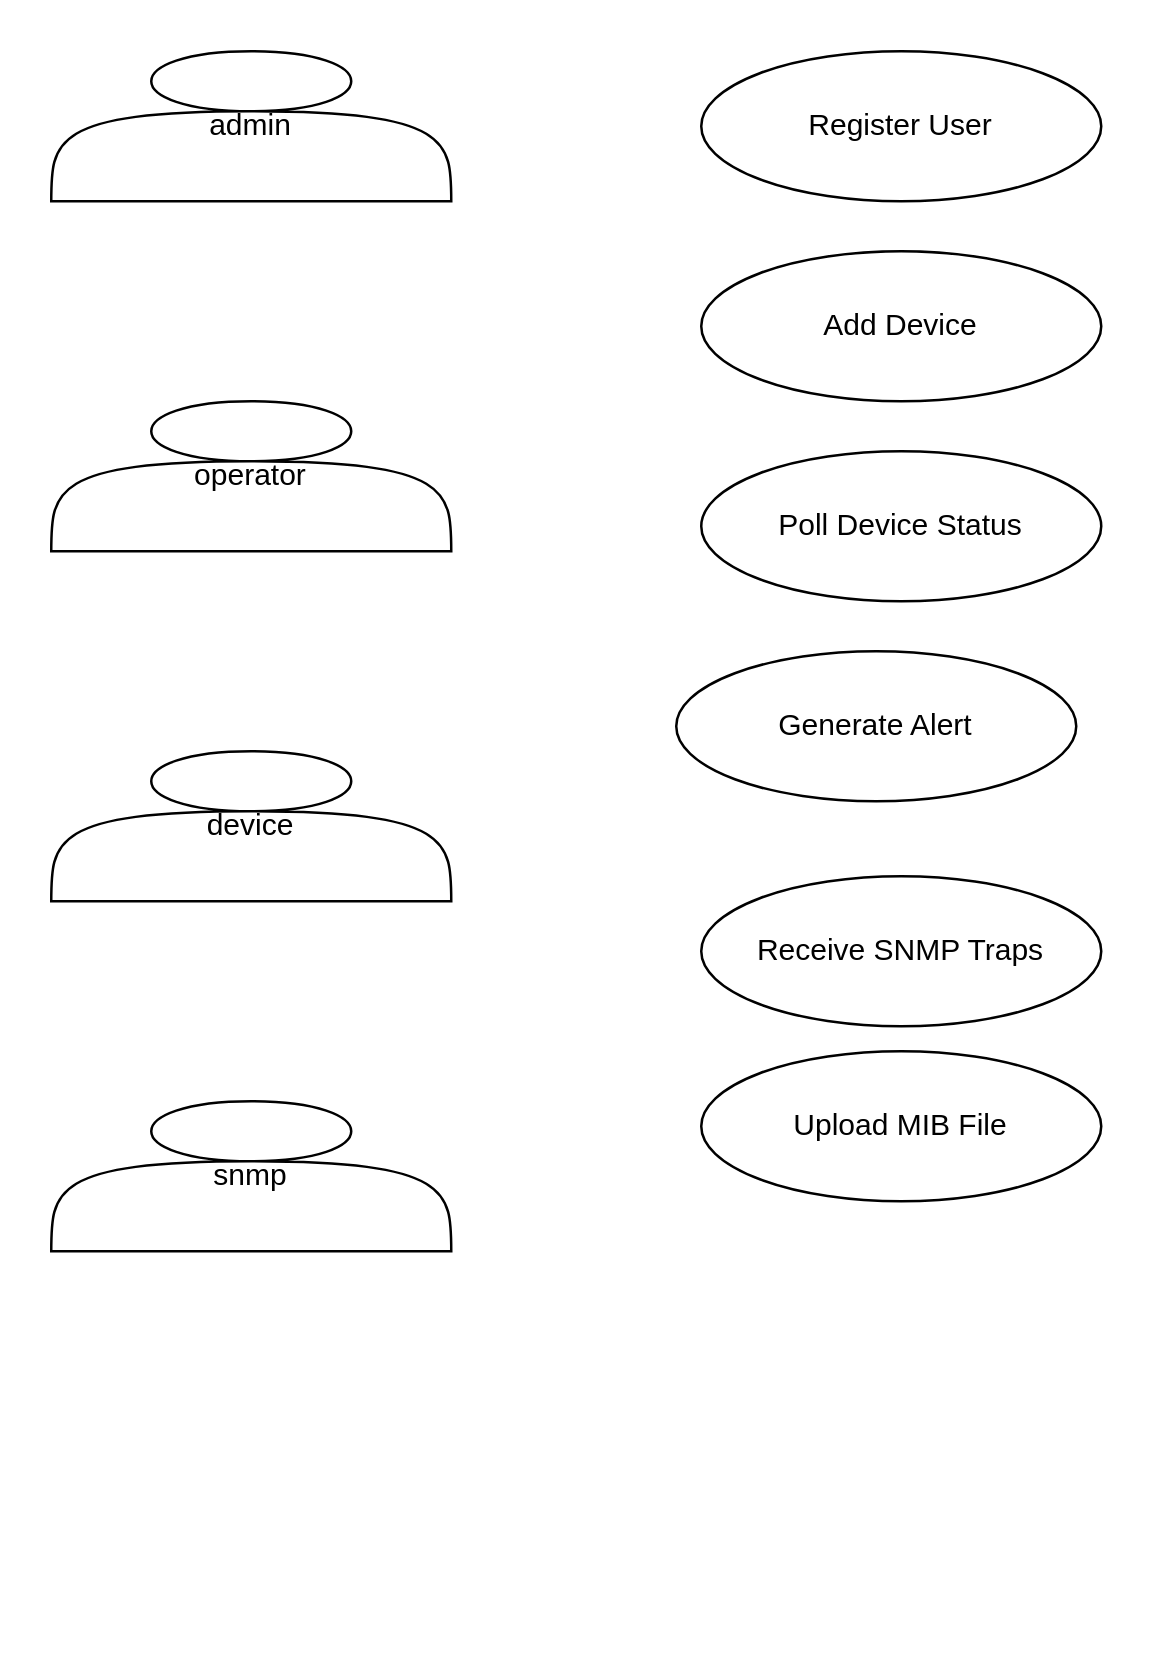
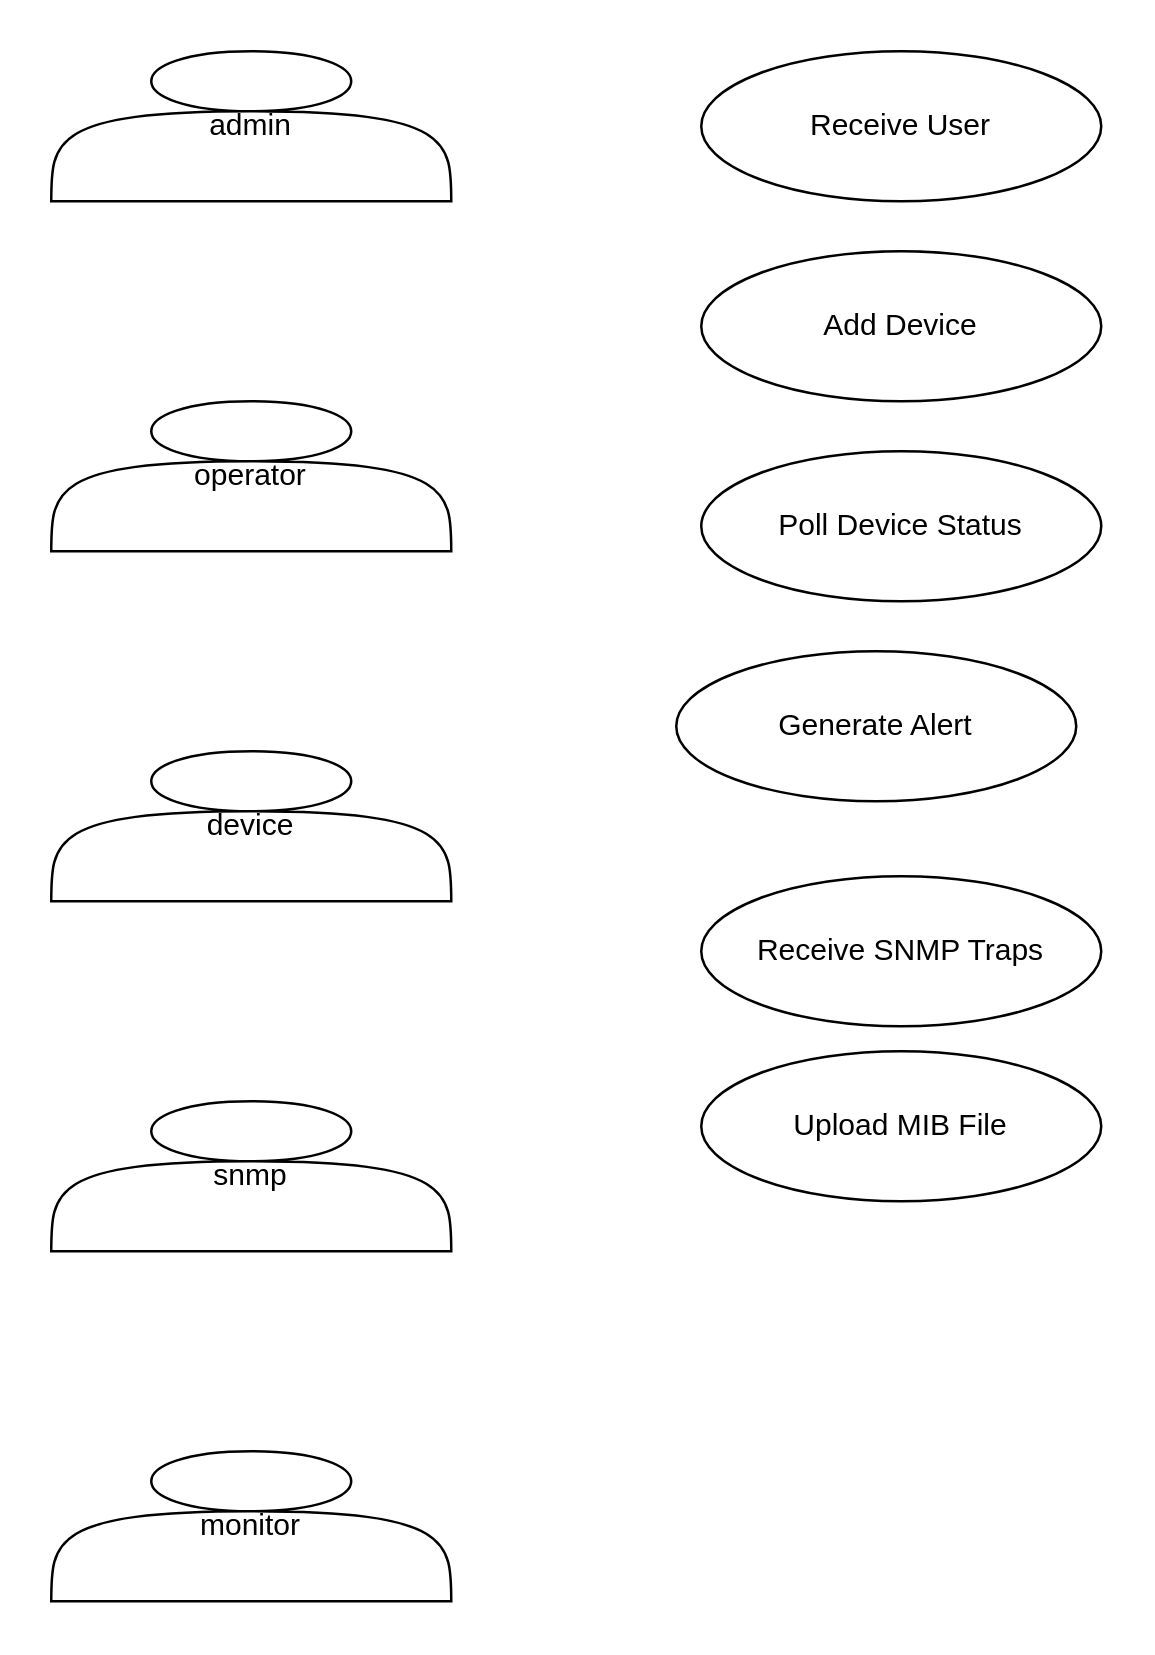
- <mxCell id="7" value="Register User" style="shape=ellipse;whiteSpace=wrap;html=1;" vertex="1" parent="1"><mxGeometry x="280" y="20" width="160" height="60" as="geometry" /></mxCell>
+ <mxCell id="7" value="Receive User" style="shape=ellipse;whiteSpace=wrap;html=1;" vertex="1" parent="1"><mxGeometry x="280" y="20" width="160" height="60" as="geometry" /></mxCell>
+ <mxCell id="6" value="monitor" style="shape=actor;whiteSpace=wrap;html=1;" vertex="1" parent="1"><mxGeometry x="20" y="580" width="160" height="60" as="geometry" /></mxCell>
